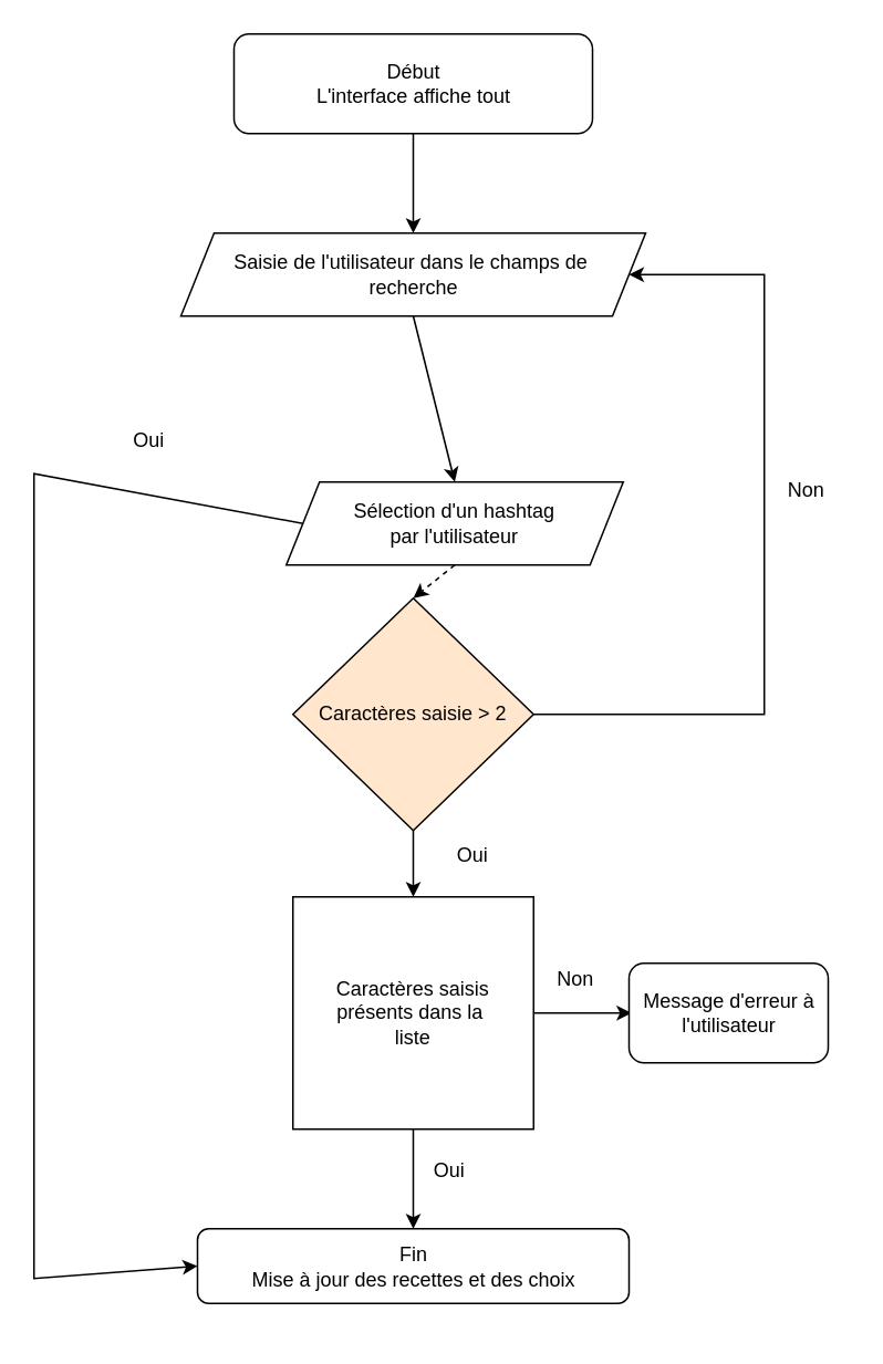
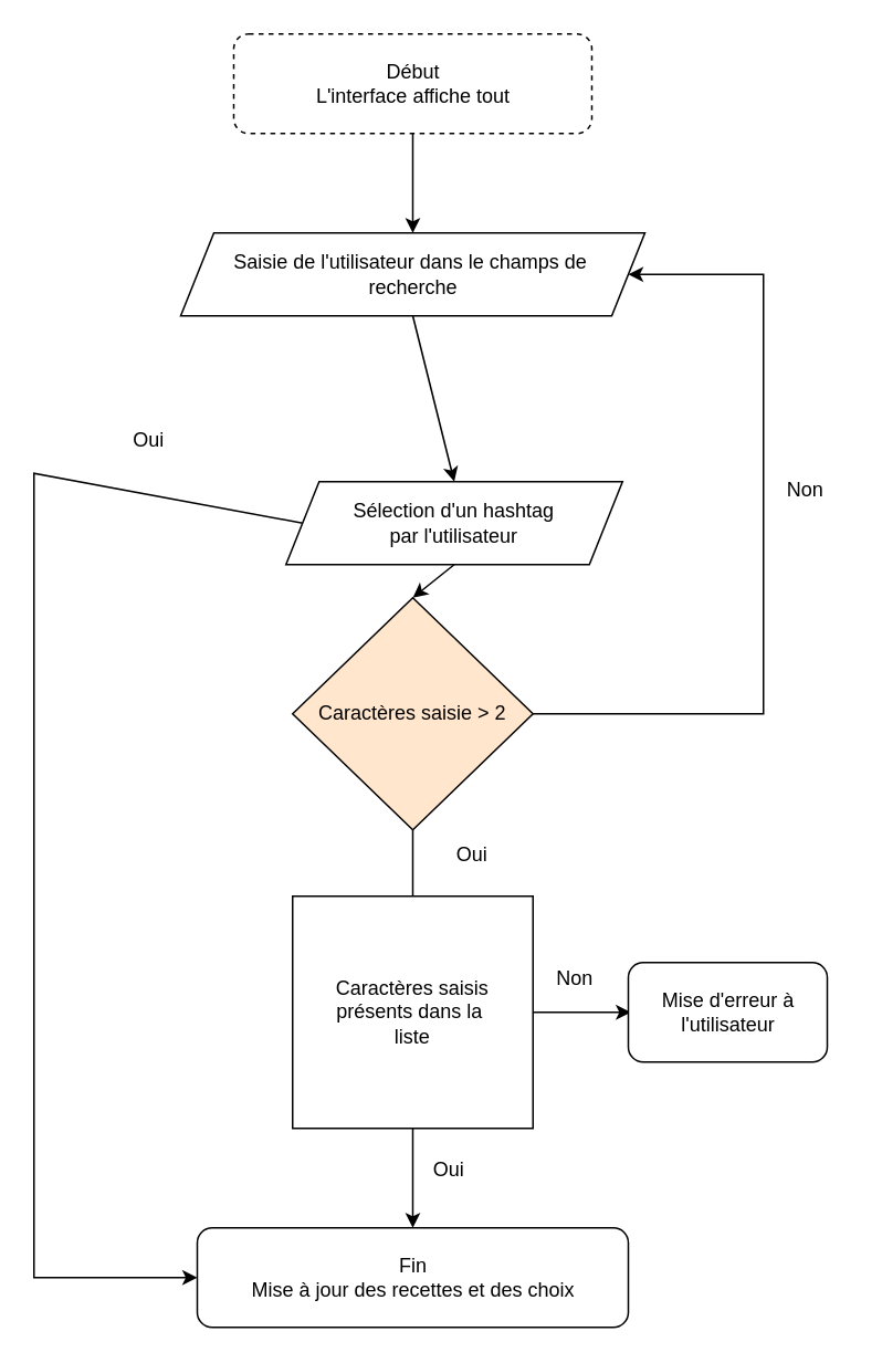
- <mxCell id="15" value="Début&lt;br&gt;L'interface affiche tout" style="rounded=1;whiteSpace=wrap;html=1;" vertex="1" parent="1"><mxGeometry x="140.5" y="20" width="216" height="60" as="geometry" /></mxCell>
+ <mxCell id="15" value="Début&lt;br&gt;L'interface affiche tout" style="rounded=1;whiteSpace=wrap;html=1;dashed=1;" vertex="1" parent="1"><mxGeometry x="140.5" y="20" width="216" height="60" as="geometry" /></mxCell>
- <mxCell id="19" value="" style="endArrow=classic;html=1;rounded=0;entryX=0.5;entryY=0;entryDx=0;entryDy=0;exitX=0.5;exitY=1;exitDx=0;exitDy=0;dashed=1;" edge="1" parent="1" source="12" target="18"><mxGeometry width="50" height="50" relative="1" as="geometry"><mxPoint x="283.5" y="310" as="sourcePoint" /><mxPoint x="283.5" y="360" as="targetPoint" /></mxGeometry></mxCell>
+ <mxCell id="19" value="" style="endArrow=classic;html=1;rounded=0;entryX=0.5;entryY=0;entryDx=0;entryDy=0;exitX=0.5;exitY=1;exitDx=0;exitDy=0;" edge="1" parent="1" source="12" target="18"><mxGeometry width="50" height="50" relative="1" as="geometry"><mxPoint x="283.5" y="310" as="sourcePoint" /><mxPoint x="283.5" y="360" as="targetPoint" /></mxGeometry></mxCell>
- <mxCell id="6" value="" style="endArrow=classic;html=1;rounded=0;entryX=0.5;entryY=0;entryDx=0;entryDy=0;startArrow=none;" edge="1" parent="1" source="18" target="7"><mxGeometry width="50" height="50" relative="1" as="geometry"><mxPoint x="254.5" y="390" as="sourcePoint" /><mxPoint x="254.5" y="440" as="targetPoint" /></mxGeometry></mxCell>
+ <mxCell id="6" value="" style="endArrow=none;html=1;rounded=0;entryX=0.5;entryY=0;entryDx=0;entryDy=0;startArrow=none;" edge="1" parent="1" source="18" target="7"><mxGeometry width="50" height="50" relative="1" as="geometry"><mxPoint x="254.5" y="390" as="sourcePoint" /><mxPoint x="254.5" y="440" as="targetPoint" /></mxGeometry></mxCell>
- <mxCell id="17" value="Message d'erreur à l'utilisateur" style="rounded=1;whiteSpace=wrap;html=1;" vertex="1" parent="1"><mxGeometry x="378.5" y="580" width="120" height="60" as="geometry" /></mxCell>
+ <mxCell id="17" value="Mise d'erreur à l'utilisateur" style="rounded=1;whiteSpace=wrap;html=1;" vertex="1" parent="1"><mxGeometry x="378.5" y="580" width="120" height="60" as="geometry" /></mxCell>
- <mxCell id="14" value="Fin&lt;br&gt;Mise à jour des recettes et des choix" style="rounded=1;whiteSpace=wrap;html=1;" vertex="1" parent="1"><mxGeometry x="118.5" y="740" width="260" height="45" as="geometry" /></mxCell>
+ <mxCell id="14" value="Fin&lt;br&gt;Mise à jour des recettes et des choix" style="rounded=1;whiteSpace=wrap;html=1;" vertex="1" parent="1"><mxGeometry x="118.5" y="740" width="260" height="60" as="geometry" /></mxCell>
